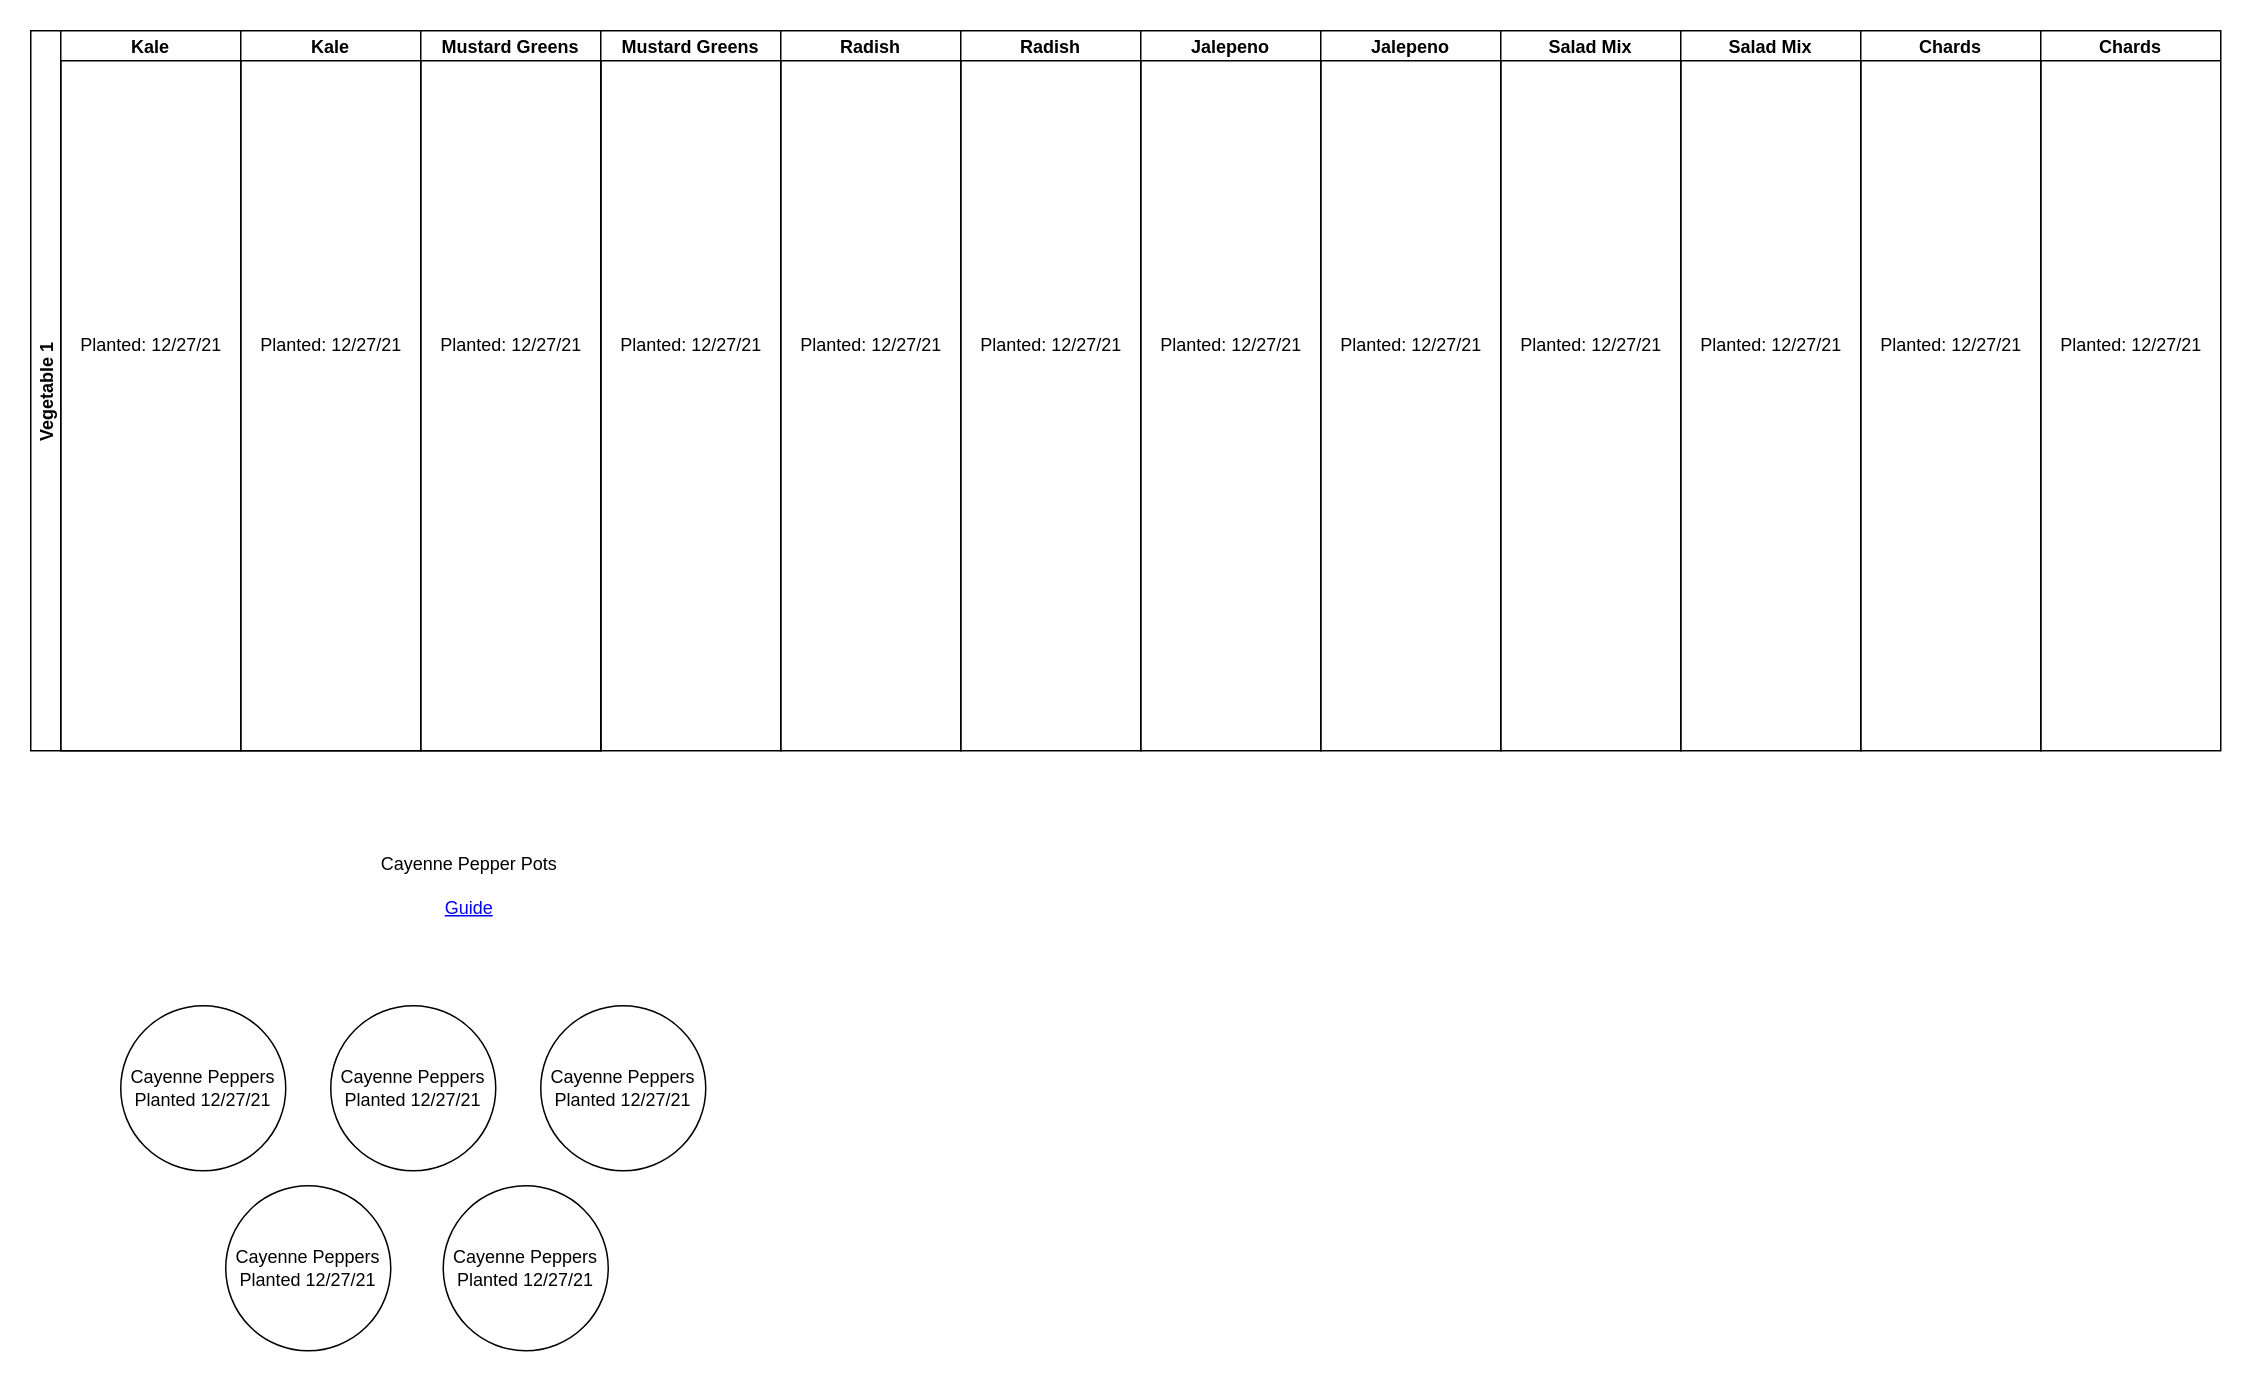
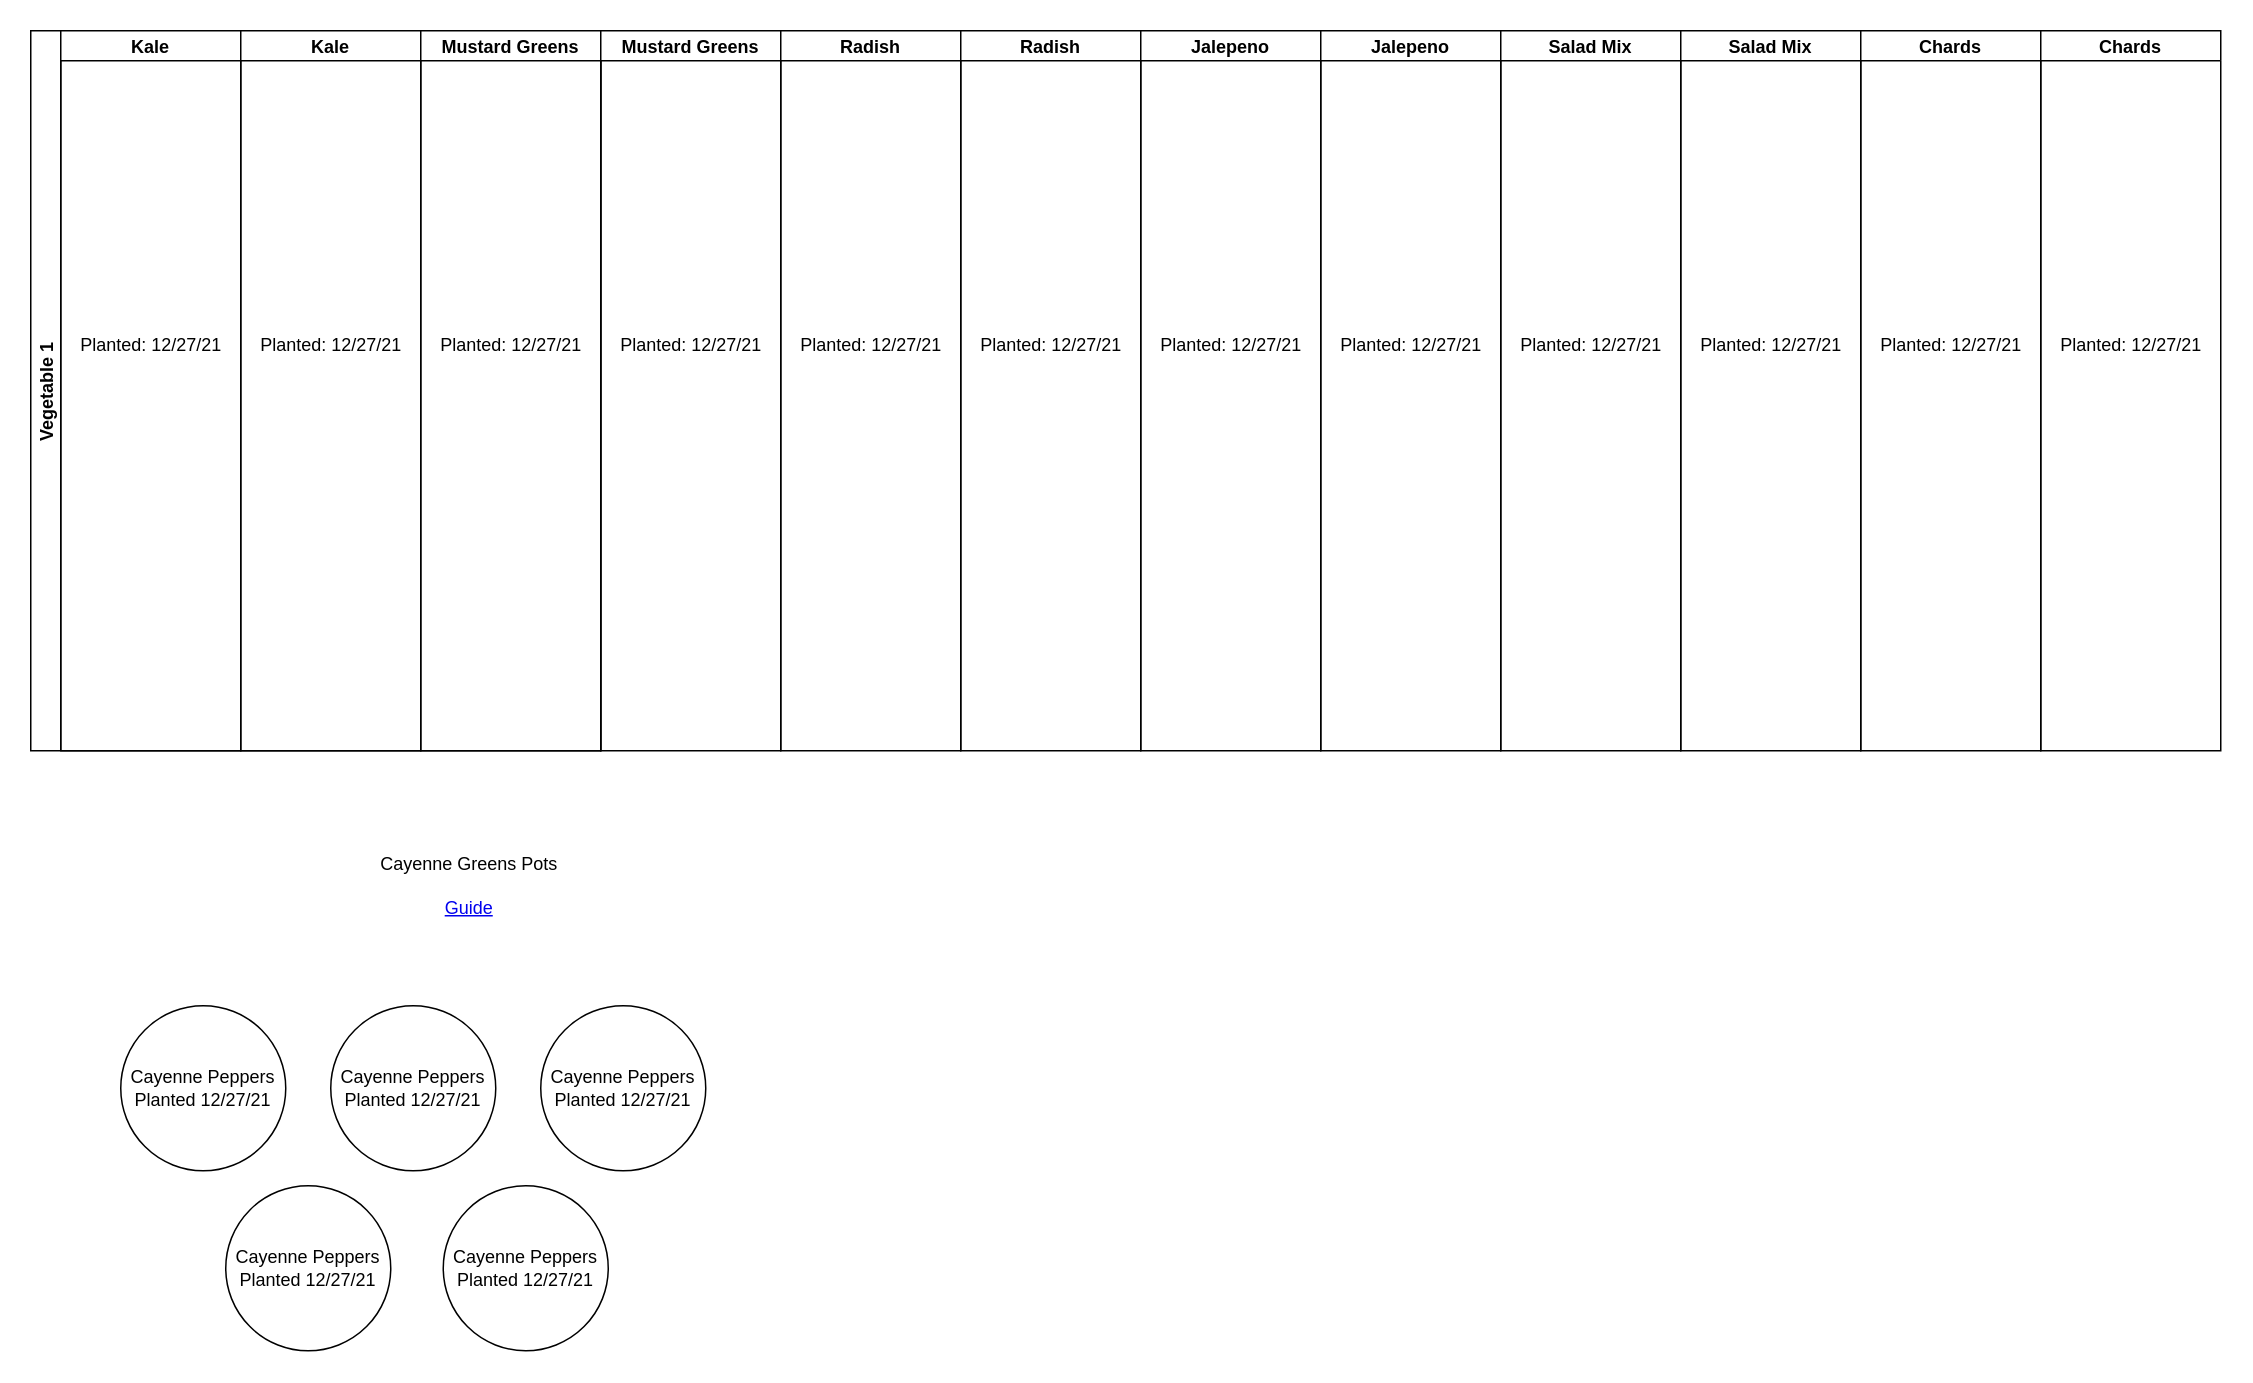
- <mxCell id="33" value="Cayenne Pepper Pots&lt;br&gt;&lt;br&gt;&lt;a href=&quot;https://www.gardenguides.com/68724-grow-cayenne-peppers-indoors.html&quot;&gt;Guide&lt;/a&gt;" style="text;html=1;strokeColor=none;fillColor=none;align=center;verticalAlign=middle;whiteSpace=wrap;rounded=0;" vertex="1" parent="1"><mxGeometry x="245" y="540" width="135" height="100" as="geometry" /></mxCell>
+ <mxCell id="33" value="Cayenne Greens Pots&lt;br&gt;&lt;br&gt;&lt;a href=&quot;https://www.gardenguides.com/68724-grow-cayenne-peppers-indoors.html&quot;&gt;Guide&lt;/a&gt;" style="text;html=1;strokeColor=none;fillColor=none;align=center;verticalAlign=middle;whiteSpace=wrap;rounded=0;" vertex="1" parent="1"><mxGeometry x="245" y="540" width="135" height="100" as="geometry" /></mxCell>
